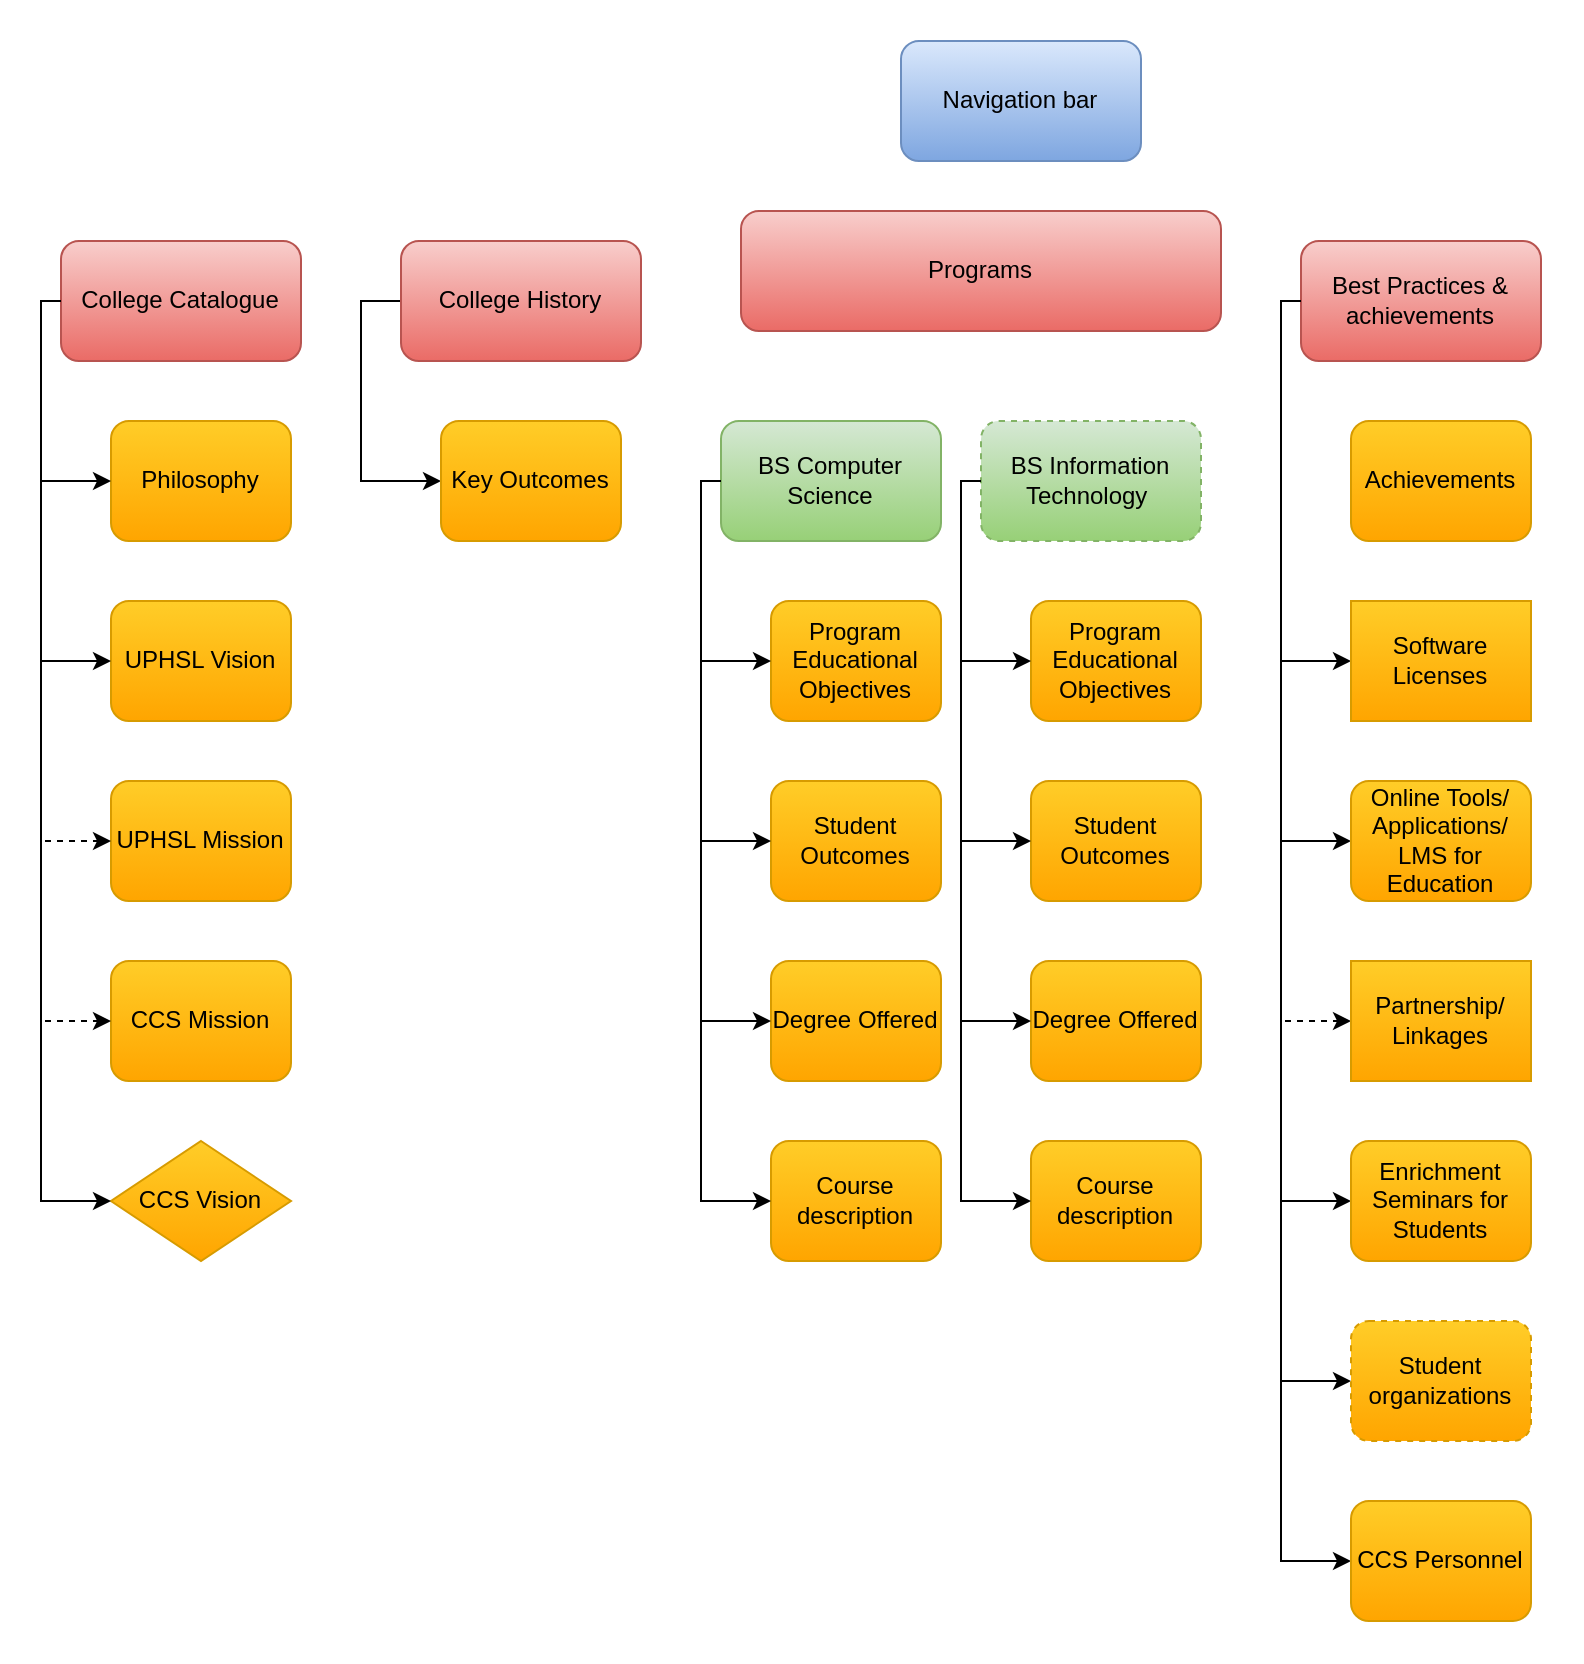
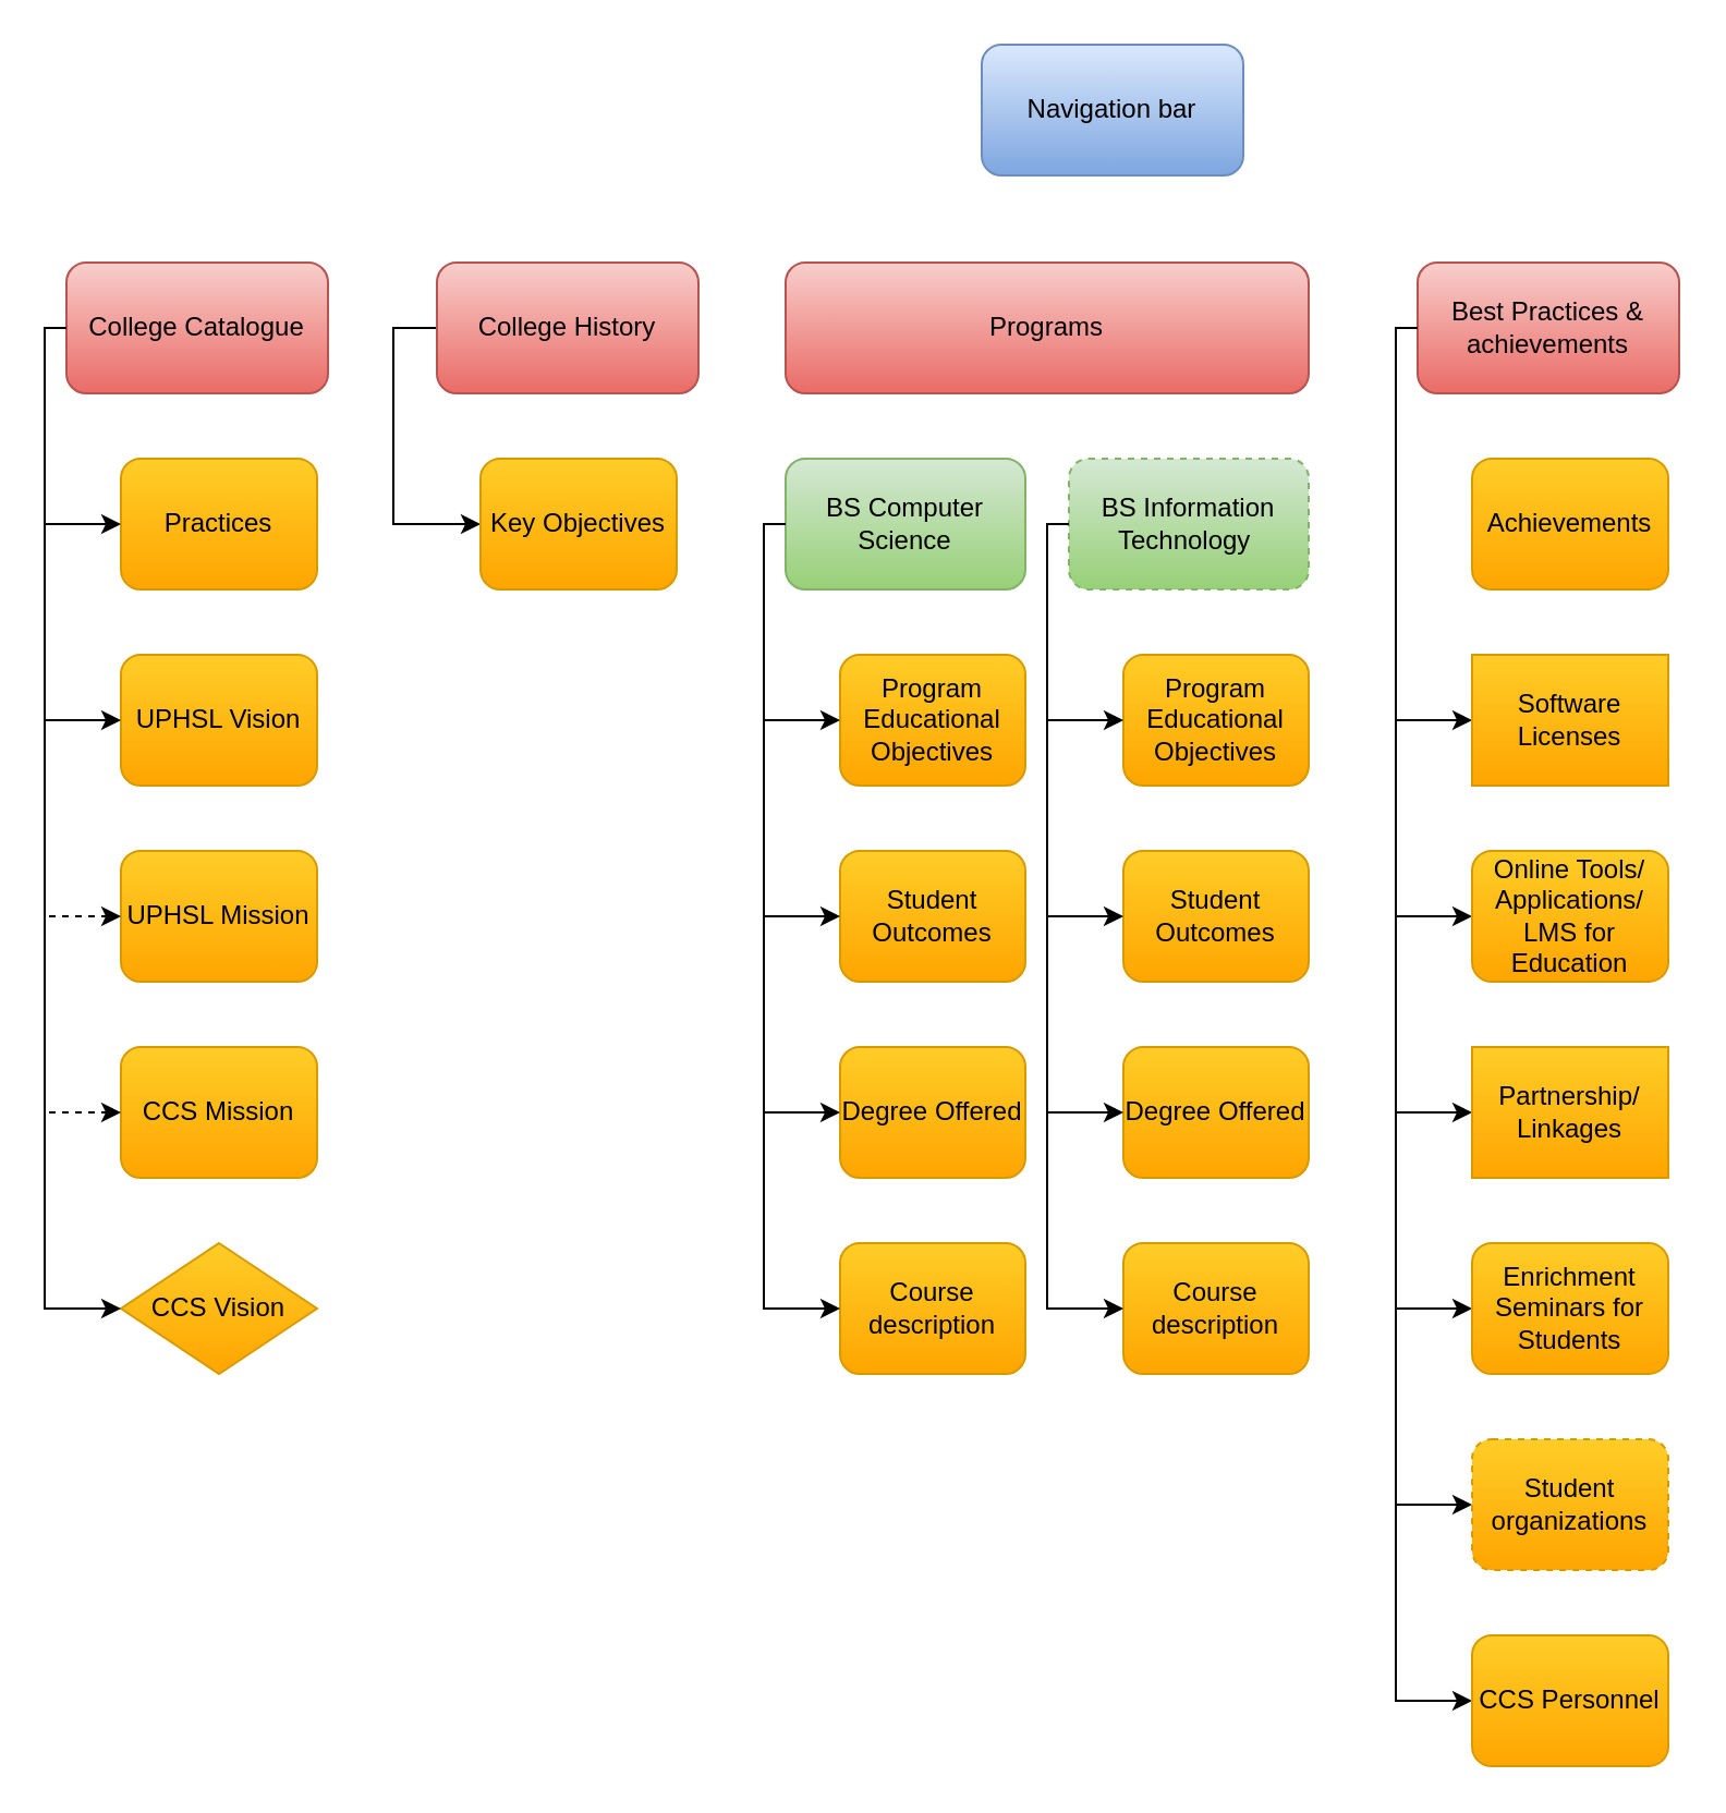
- <mxCell id="5" value="Programs" style="rounded=1;whiteSpace=wrap;html=1;fillColor=#f8cecc;strokeColor=#b85450;gradientColor=#ea6b66;" vertex="1" parent="1"><mxGeometry x="370" y="105" width="240" height="60" as="geometry" /></mxCell>
+ <mxCell id="5" value="Programs" style="rounded=1;whiteSpace=wrap;html=1;fillColor=#f8cecc;strokeColor=#b85450;gradientColor=#ea6b66;" vertex="1" parent="1"><mxGeometry x="360" y="120" width="240" height="60" as="geometry" /></mxCell>
- <mxCell id="32" value="Philosophy&lt;span id=&quot;docs-internal-guid-d5e53d72-7fff-2fe1-b138-4ab144727099&quot;&gt;&lt;/span&gt;" style="rounded=1;whiteSpace=wrap;html=1;fillColor=#ffcd28;strokeColor=#d79b00;gradientColor=#ffa500;" vertex="1" parent="31"><mxGeometry width="90" height="60" as="geometry" /></mxCell>
+ <mxCell id="32" value="Practices&lt;span id=&quot;docs-internal-guid-d5e53d72-7fff-2fe1-b138-4ab144727099&quot;&gt;&lt;/span&gt;" style="rounded=1;whiteSpace=wrap;html=1;fillColor=#ffcd28;strokeColor=#d79b00;gradientColor=#ffa500;" vertex="1" parent="31"><mxGeometry width="90" height="60" as="geometry" /></mxCell>
- <mxCell id="6" value="Key Outcomes&lt;span id=&quot;docs-internal-guid-d5e53d72-7fff-2fe1-b138-4ab144727099&quot;&gt;&lt;/span&gt;" style="rounded=1;whiteSpace=wrap;html=1;fillColor=#ffcd28;strokeColor=#d79b00;gradientColor=#ffa500;" vertex="1" parent="1"><mxGeometry x="220" y="210" width="90" height="60" as="geometry" /></mxCell>
+ <mxCell id="6" value="Key Objectives&lt;span id=&quot;docs-internal-guid-d5e53d72-7fff-2fe1-b138-4ab144727099&quot;&gt;&lt;/span&gt;" style="rounded=1;whiteSpace=wrap;html=1;fillColor=#ffcd28;strokeColor=#d79b00;gradientColor=#ffa500;" vertex="1" parent="1"><mxGeometry x="220" y="210" width="90" height="60" as="geometry" /></mxCell>
- <mxCell id="45" style="edgeStyle=orthogonalEdgeStyle;rounded=0;orthogonalLoop=1;jettySize=auto;html=1;entryX=0;entryY=0.5;entryDx=0;entryDy=0;dashed=1;" edge="1" parent="1" source="42" target="50"><mxGeometry relative="1" as="geometry"><Array as="points"><mxPoint x="640" y="150" /><mxPoint x="640" y="510" /></Array></mxGeometry></mxCell>
+ <mxCell id="45" style="edgeStyle=orthogonalEdgeStyle;rounded=0;orthogonalLoop=1;jettySize=auto;html=1;entryX=0;entryY=0.5;entryDx=0;entryDy=0;" edge="1" parent="1" source="42" target="50"><mxGeometry relative="1" as="geometry"><Array as="points"><mxPoint x="640" y="150" /><mxPoint x="640" y="510" /></Array></mxGeometry></mxCell>
